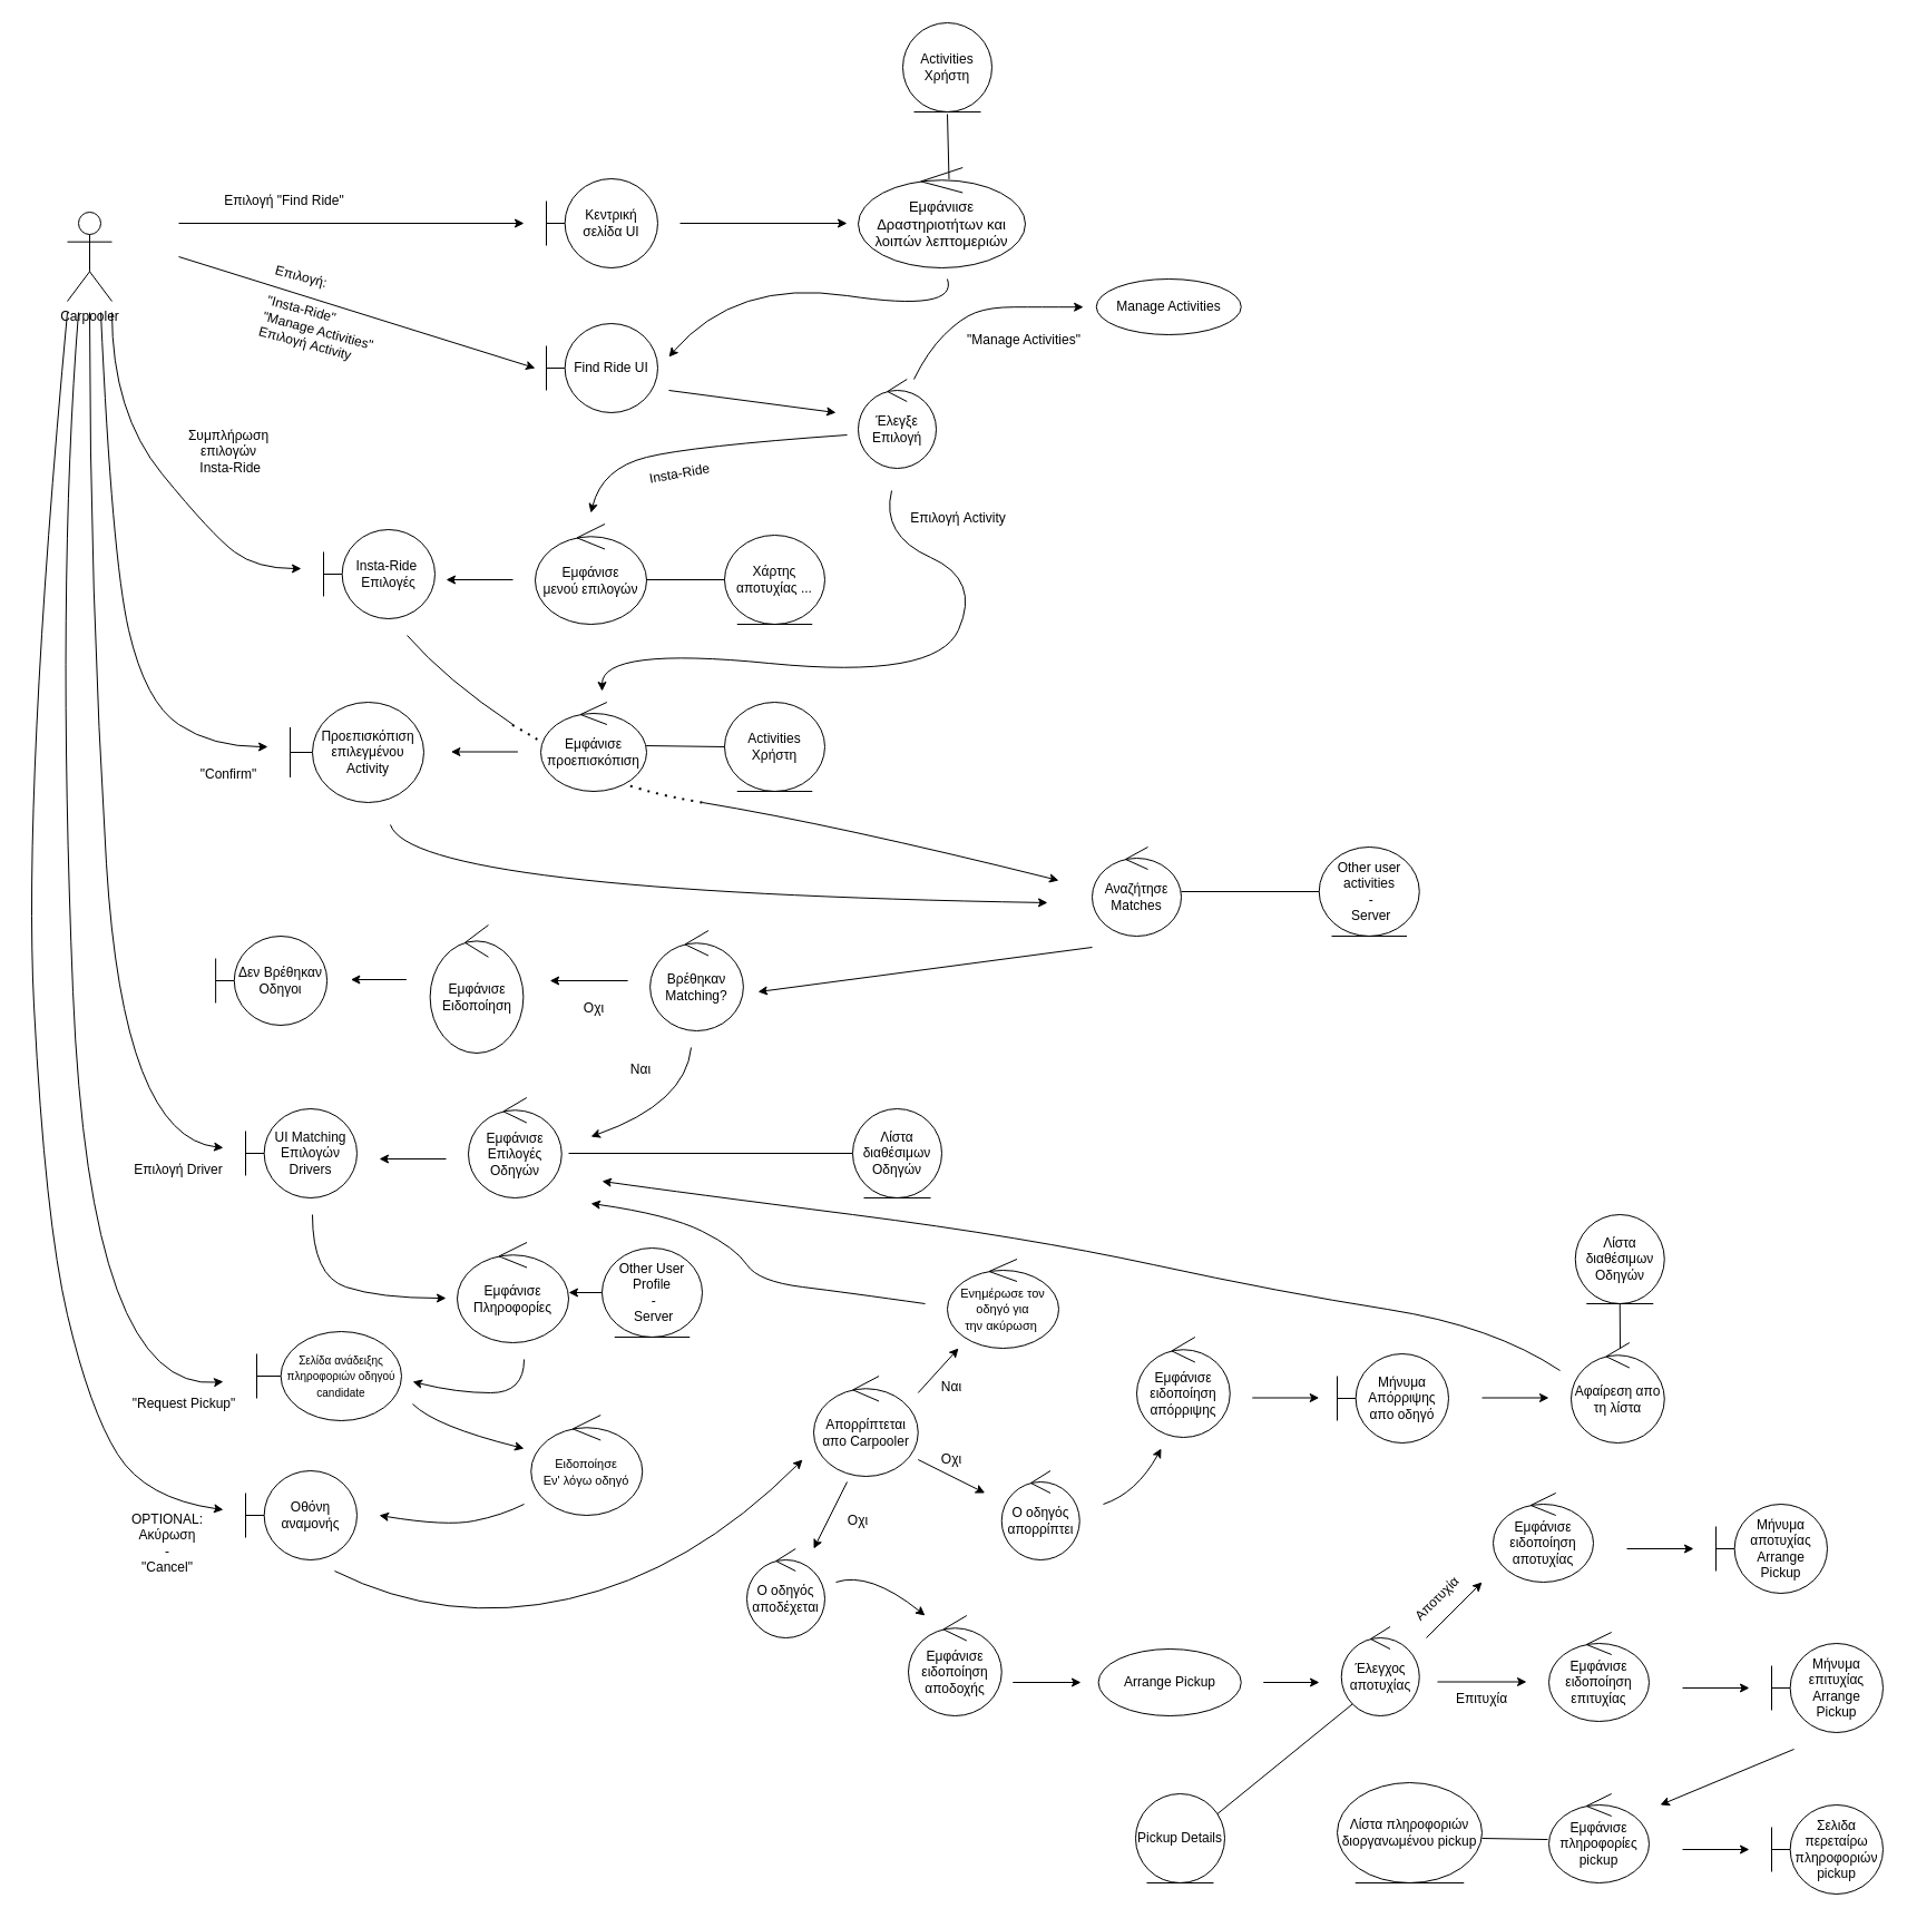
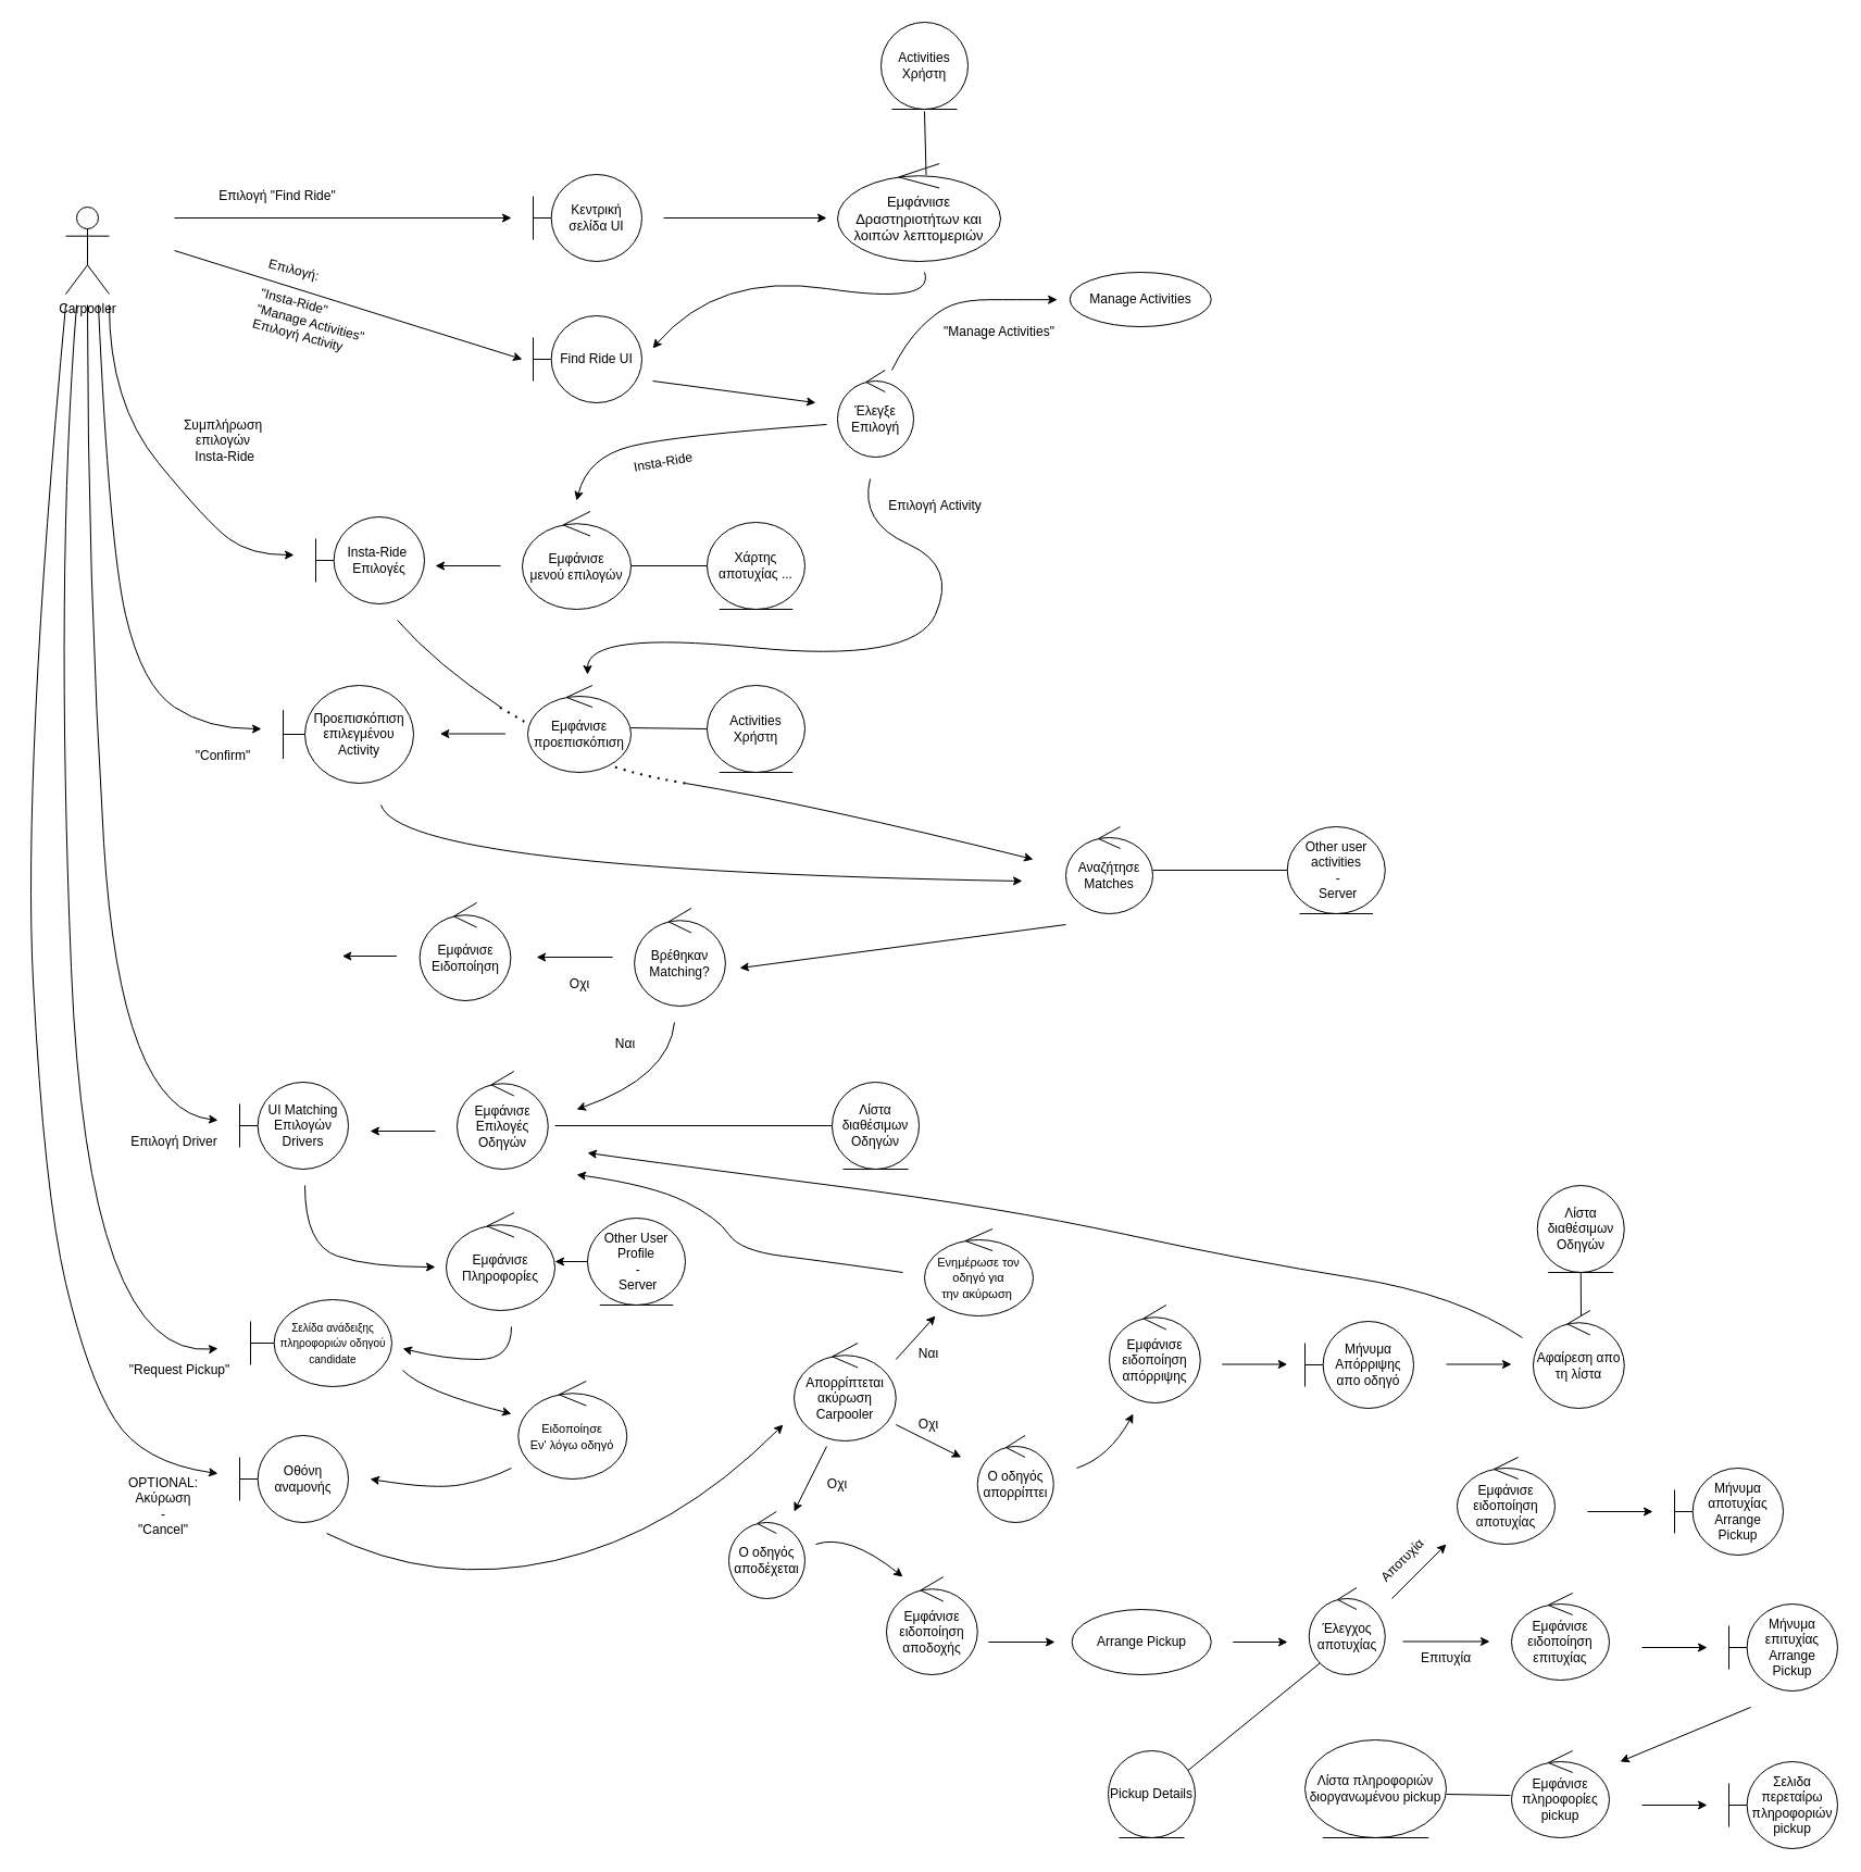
- <mxCell id="31" value="Δεν Βρέθηκαν Οδηγοι" style="shape=umlBoundary;whiteSpace=wrap;html=1;" parent="1" vertex="1"><mxGeometry x="193.13" y="840" width="100" height="80" as="geometry" /></mxCell>
- <mxCell id="35" value="Εμφάνισε&lt;br&gt;Ειδοποίηση" style="ellipse;shape=umlControl;whiteSpace=wrap;html=1;" parent="1" vertex="1"><mxGeometry x="385.63" y="830" width="83.75" height="115" as="geometry" /></mxCell>
+ <mxCell id="35" value="Εμφάνισε&lt;br&gt;Ειδοποίηση" style="ellipse;shape=umlControl;whiteSpace=wrap;html=1;" parent="1" vertex="1"><mxGeometry x="385.63" y="830" width="83.75" height="90" as="geometry" /></mxCell>
- <mxCell id="55" value="Απορρίπτεται&lt;br&gt;απο Carpooler" style="ellipse;shape=umlControl;whiteSpace=wrap;html=1;" parent="1" vertex="1"><mxGeometry x="730" y="1235" width="93.75" height="90" as="geometry" /></mxCell>
+ <mxCell id="55" value="Απορρίπτεται&lt;br&gt;ακύρωση Carpooler" style="ellipse;shape=umlControl;whiteSpace=wrap;html=1;" parent="1" vertex="1"><mxGeometry x="730" y="1235" width="93.75" height="90" as="geometry" /></mxCell>
